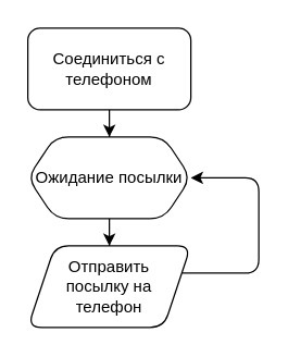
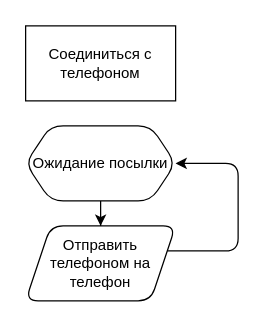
- <mxCell id="3" value="Соединиться с телефоном" style="whiteSpace=wrap;html=1;rounded=1;" parent="1" vertex="1"><mxGeometry x="20" y="20" width="120" height="60" as="geometry" /></mxCell>
+ <mxCell id="3" value="Соединиться с телефоном" style="whiteSpace=wrap;html=1;rounded=0;" parent="1" vertex="1"><mxGeometry x="20" y="20" width="120" height="60" as="geometry" /></mxCell>
- <mxCell id="2" style="edgeStyle=orthogonalEdgeStyle;rounded=0;orthogonalLoop=1;jettySize=auto;html=1;" parent="1" source="3" target="5" edge="1"><mxGeometry relative="1" as="geometry" /></mxCell>
- <mxCell id="7" value="Отправить &lt;br&gt;посылку на &lt;br&gt;телефон" style="shape=parallelogram;perimeter=parallelogramPerimeter;whiteSpace=wrap;html=1;fixedSize=1;rounded=1;" parent="1" vertex="1"><mxGeometry x="20" y="180" width="120" height="60" as="geometry" /></mxCell>
+ <mxCell id="7" value="Отправить &lt;br&gt;телефоном на &lt;br&gt;телефон" style="shape=parallelogram;perimeter=parallelogramPerimeter;whiteSpace=wrap;html=1;fixedSize=1;rounded=1;" parent="1" vertex="1"><mxGeometry x="20" y="180" width="120" height="60" as="geometry" /></mxCell>
